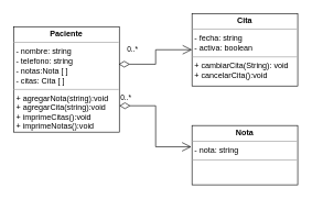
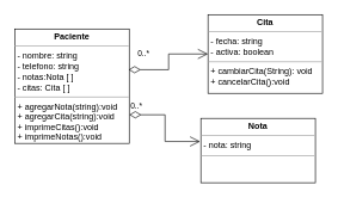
- <mxCell id="4" value="&lt;p style=&quot;margin: 0px ; margin-top: 4px ; text-align: center&quot;&gt;&lt;b&gt;Nota&lt;/b&gt;&lt;/p&gt;&lt;hr size=&quot;1&quot;&gt;&lt;p style=&quot;margin: 0px ; margin-left: 4px&quot;&gt;- nota: string&lt;/p&gt;&lt;hr size=&quot;1&quot;&gt;&lt;p style=&quot;margin: 0px ; margin-left: 4px&quot;&gt;&lt;br&gt;&lt;/p&gt;" style="verticalAlign=top;align=left;overflow=fill;fontSize=12;fontFamily=Helvetica;html=1;" vertex="1" parent="1"><mxGeometry x="290" y="190" width="160" height="90" as="geometry" /></mxCell>
+ <mxCell id="4" value="&lt;p style=&quot;margin: 0px ; margin-top: 4px ; text-align: center&quot;&gt;&lt;b&gt;Nota&lt;/b&gt;&lt;/p&gt;&lt;hr size=&quot;1&quot;&gt;&lt;p style=&quot;margin: 0px ; margin-left: 4px&quot;&gt;- nota: string&lt;/p&gt;&lt;hr size=&quot;1&quot;&gt;&lt;p style=&quot;margin: 0px ; margin-left: 4px&quot;&gt;&lt;br&gt;&lt;/p&gt;" style="verticalAlign=top;align=left;overflow=fill;fontSize=12;fontFamily=Helvetica;html=1;" vertex="1" parent="1"><mxGeometry x="280" y="165" width="160" height="90" as="geometry" /></mxCell>
